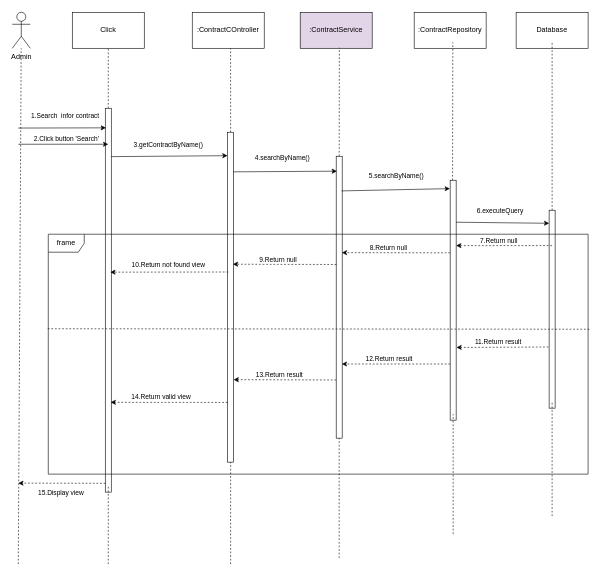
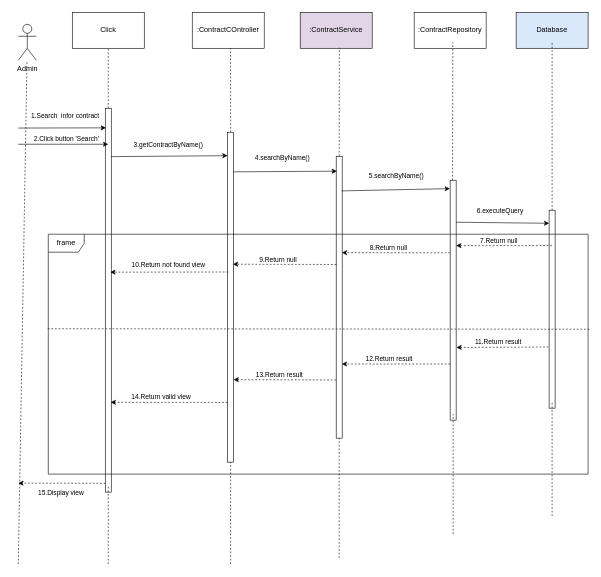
- <mxCell id="2" value="Admin" style="shape=umlActor;verticalLabelPosition=bottom;verticalAlign=top;html=1;outlineConnect=0;" vertex="1" parent="1"><mxGeometry x="20" y="20" width="30" height="60" as="geometry" /></mxCell>
+ <mxCell id="2" value="Admin" style="shape=umlActor;verticalLabelPosition=bottom;verticalAlign=top;html=1;outlineConnect=0;" vertex="1" parent="1"><mxGeometry x="30" y="40" width="30" height="60" as="geometry" /></mxCell>
- <mxCell id="8" value="Database" style="rounded=0;whiteSpace=wrap;html=1;" vertex="1" parent="1"><mxGeometry x="860" y="20" width="120" height="60" as="geometry" /></mxCell>
+ <mxCell id="8" value="Database" style="rounded=0;whiteSpace=wrap;html=1;fillColor=#dae8fc;" vertex="1" parent="1"><mxGeometry x="860" y="20" width="120" height="60" as="geometry" /></mxCell>
